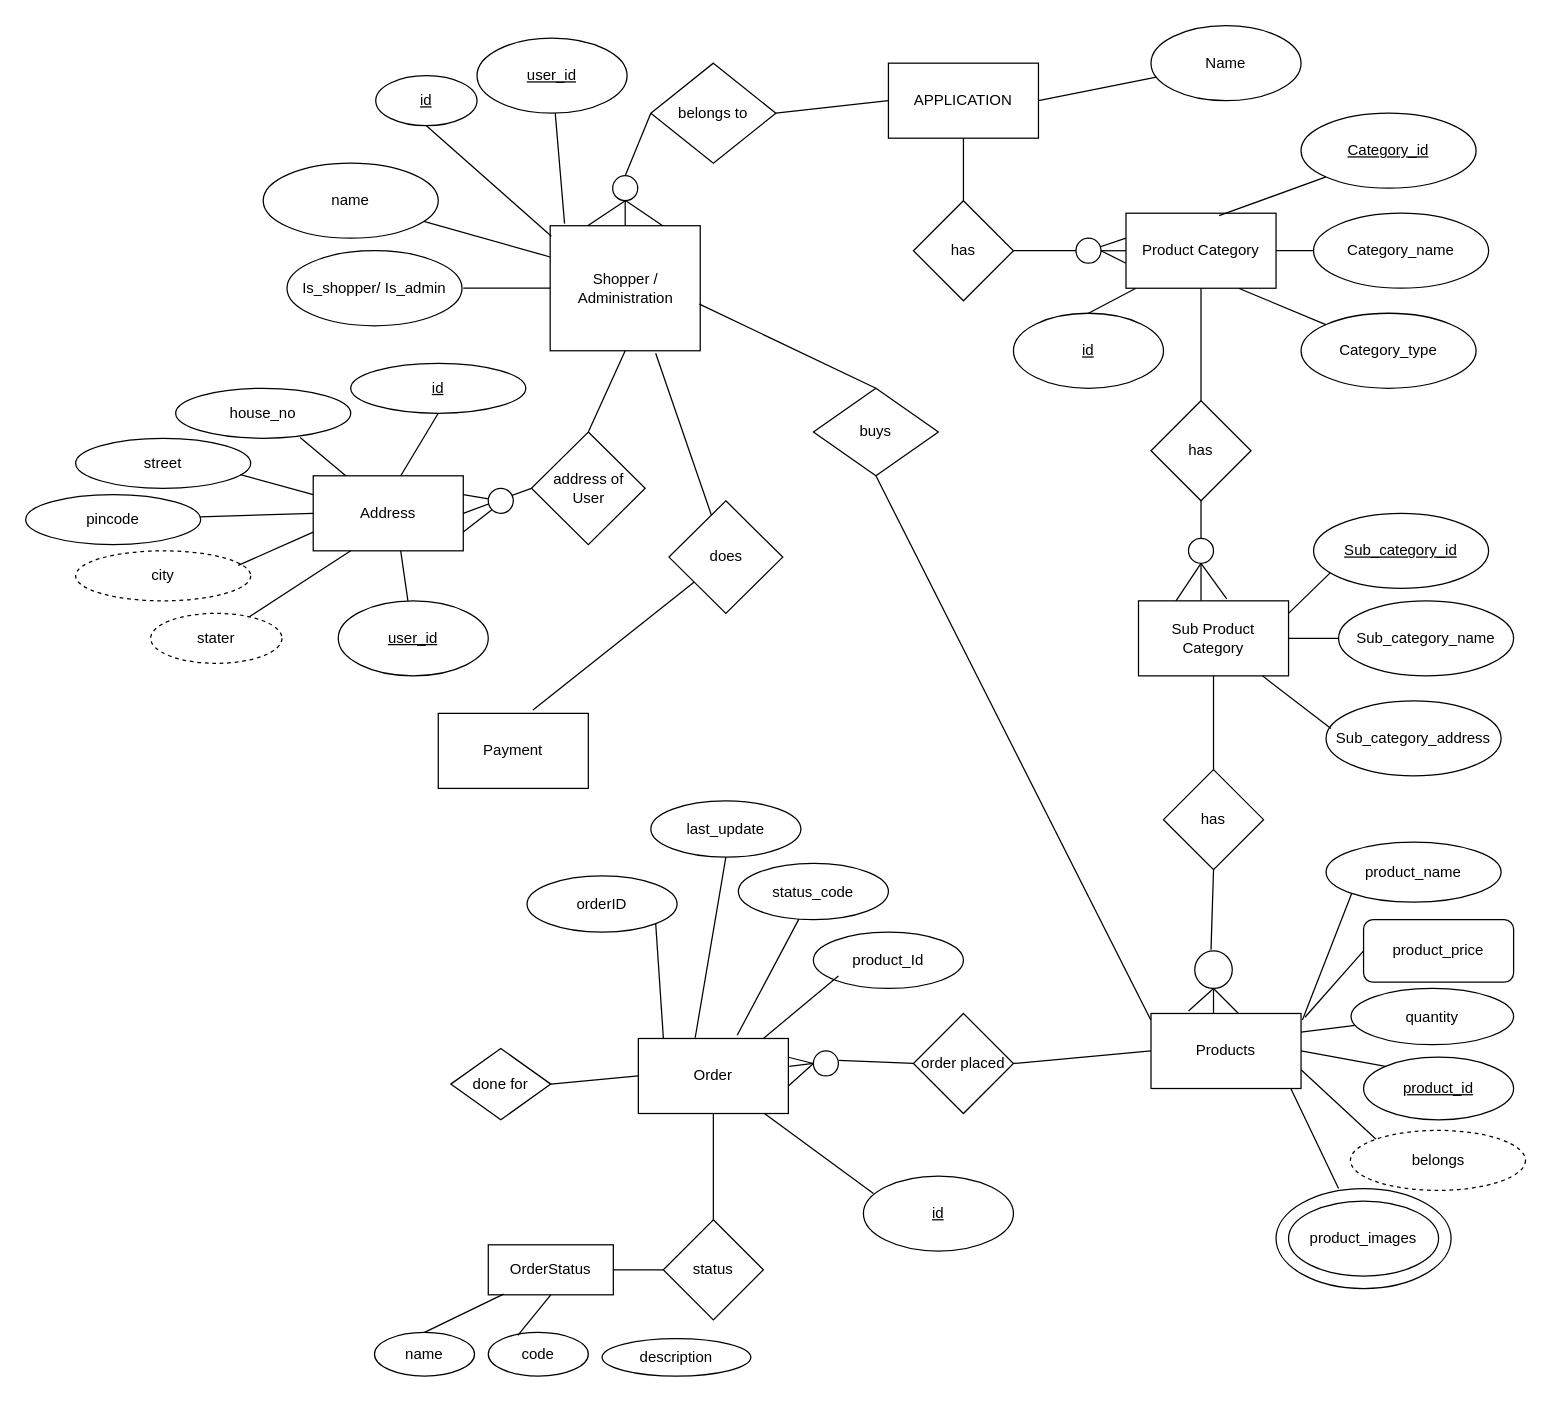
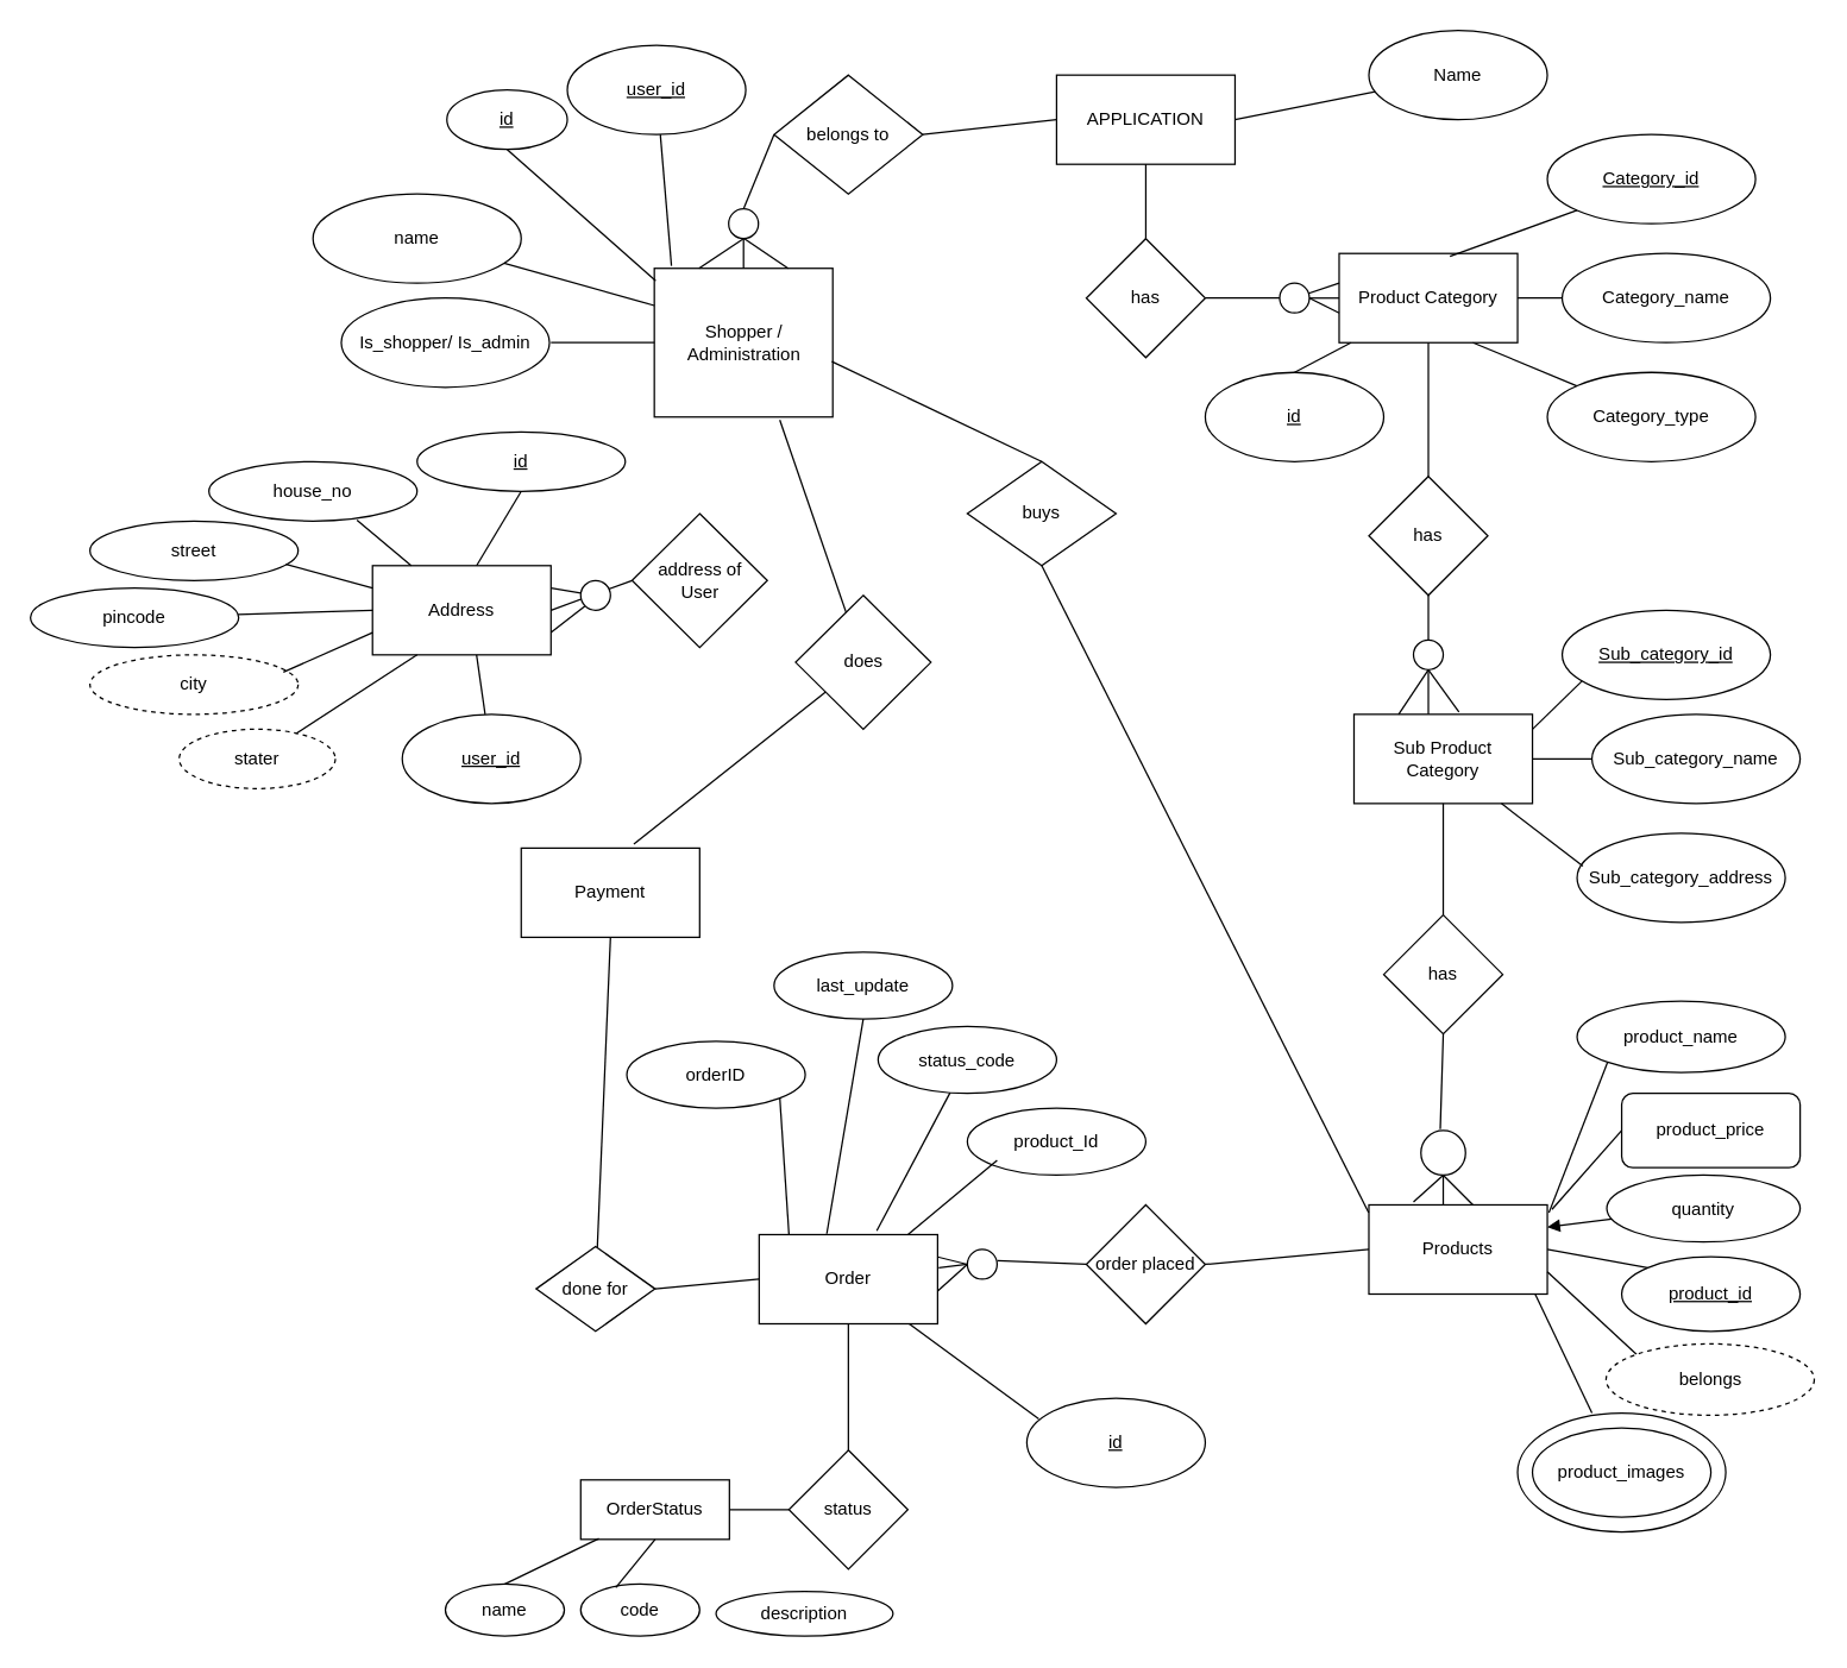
- <mxCell id="70" value="" style="endArrow=none;html=1;entryX=0.5;entryY=1;entryDx=0;entryDy=0;exitX=0.5;exitY=0;exitDx=0;exitDy=0;" parent="1" source="69" target="53" edge="1"><mxGeometry width="50" height="50" relative="1" as="geometry"><mxPoint x="464.5" y="329.966" as="sourcePoint" /><mxPoint x="514.5" y="279.966" as="targetPoint" /></mxGeometry></mxCell>
+ <mxCell id="117" value="" style="endArrow=none;html=1;exitX=0.5;exitY=1;exitDx=0;exitDy=0;" parent="1" source="116" target="118" edge="1"><mxGeometry width="50" height="50" relative="1" as="geometry"><mxPoint x="20" y="1170" as="sourcePoint" /><mxPoint x="70" y="1120" as="targetPoint" /></mxGeometry></mxCell>
- <mxCell id="62" value="" style="endArrow=none;html=1;entryX=1;entryY=0.25;entryDx=0;entryDy=0;" parent="1" source="61" target="5" edge="1"><mxGeometry width="50" height="50" relative="1" as="geometry"><mxPoint x="1080" y="850" as="sourcePoint" /><mxPoint x="1041.72" y="769.76" as="targetPoint" /></mxGeometry></mxCell>
+ <mxCell id="62" value="" style="endArrow=block;html=1;entryX=1;entryY=0.25;entryDx=0;entryDy=0;" parent="1" source="61" target="5" edge="1"><mxGeometry width="50" height="50" relative="1" as="geometry"><mxPoint x="1080" y="850" as="sourcePoint" /><mxPoint x="1041.72" y="769.76" as="targetPoint" /></mxGeometry></mxCell>
